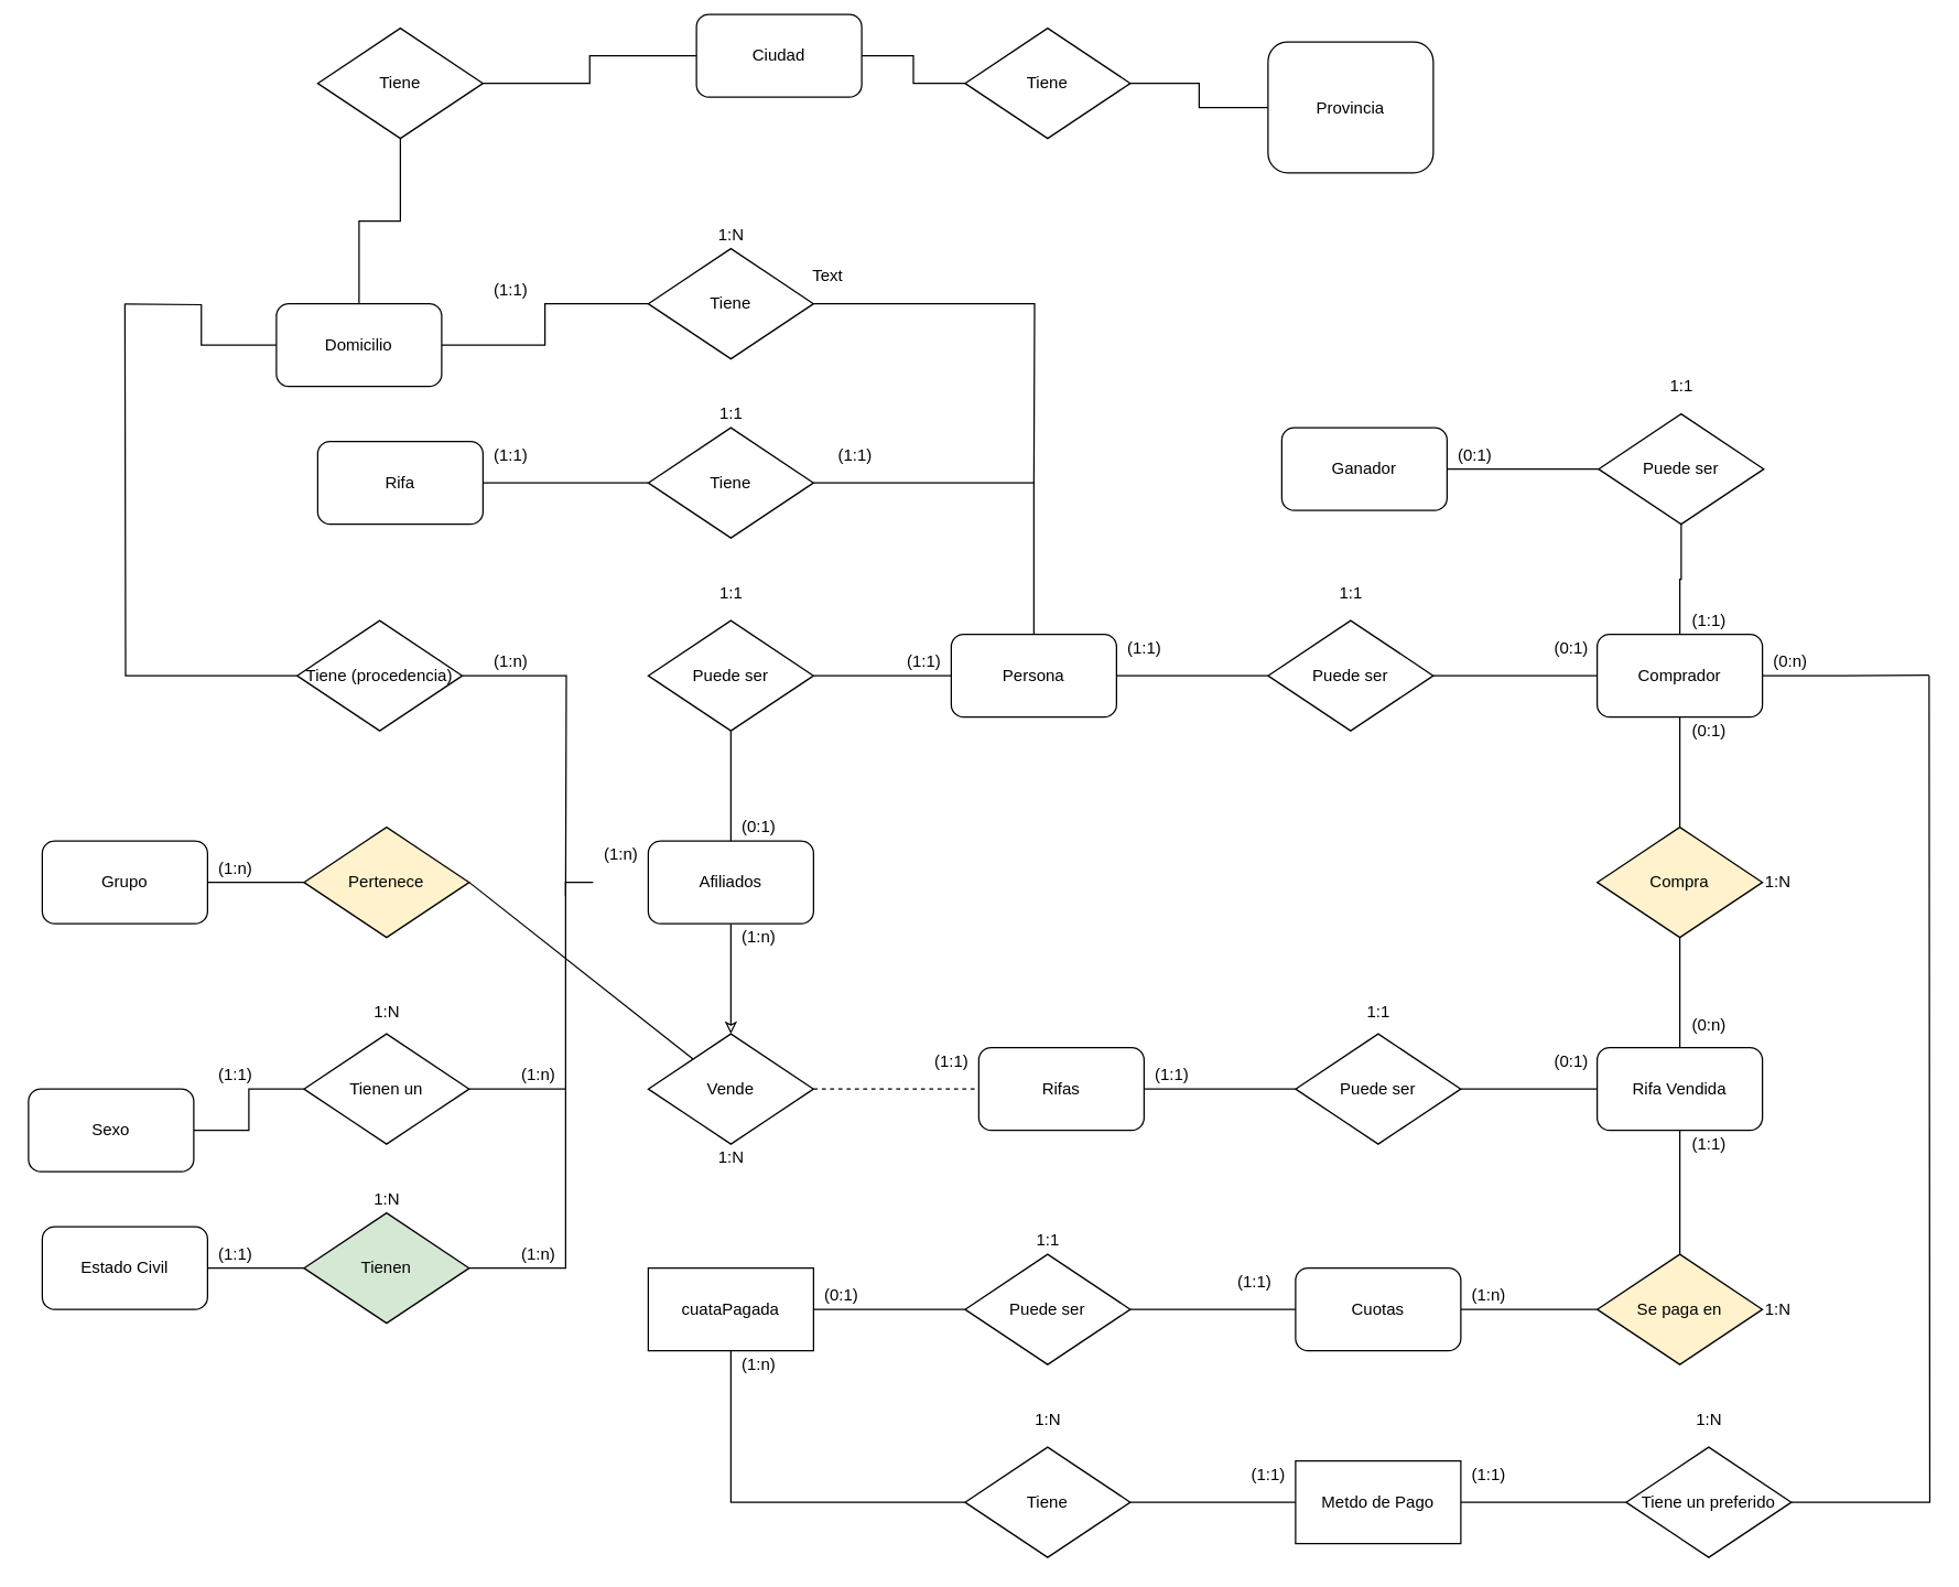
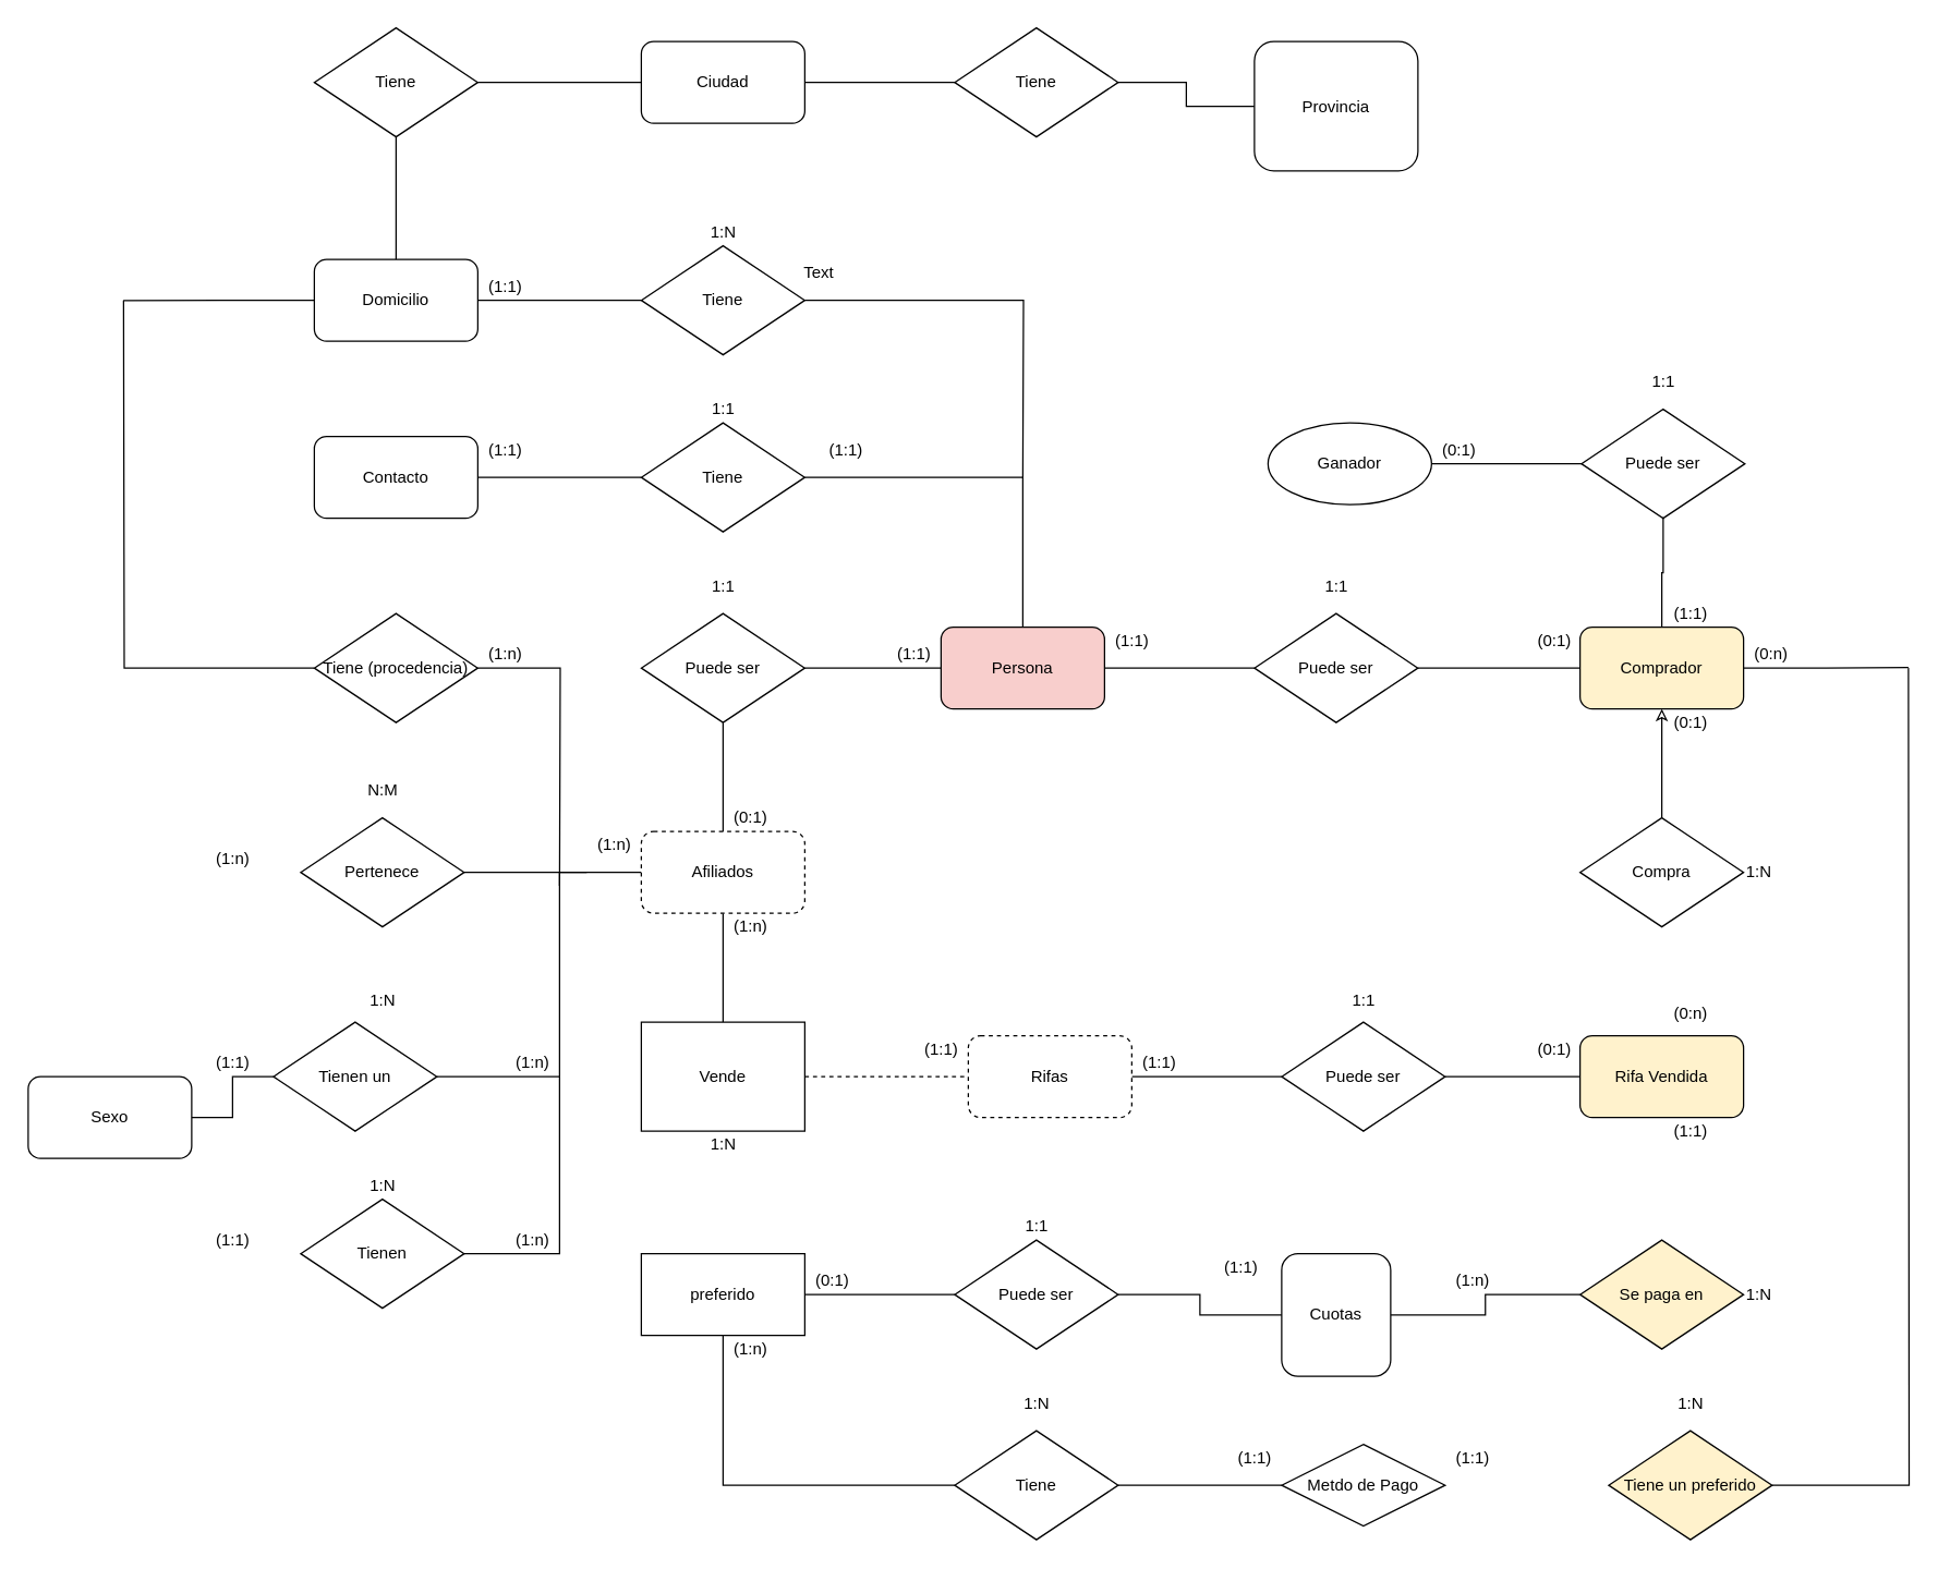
- <mxCell id="49" value="Ciudad" style="rounded=1;whiteSpace=wrap;html=1;" vertex="1" parent="1"><mxGeometry x="505" y="10" width="120" height="60" as="geometry" /></mxCell>
+ <mxCell id="49" value="Ciudad" style="rounded=1;whiteSpace=wrap;html=1;" vertex="1" parent="1"><mxGeometry x="470" y="30" width="120" height="60" as="geometry" /></mxCell>
- <mxCell id="46" value="Domicilio" style="rounded=1;whiteSpace=wrap;html=1;" vertex="1" parent="1"><mxGeometry x="200" y="220" width="120" height="60" as="geometry" /></mxCell>
+ <mxCell id="46" value="Domicilio" style="rounded=1;whiteSpace=wrap;html=1;" vertex="1" parent="1"><mxGeometry x="230" y="190" width="120" height="60" as="geometry" /></mxCell>
- <mxCell id="109" value="Ganador" style="rounded=1;whiteSpace=wrap;html=1;" vertex="1" parent="1"><mxGeometry x="930" y="310" width="120" height="60" as="geometry" /></mxCell>
+ <mxCell id="109" value="Ganador" style="ellipse;whiteSpace=wrap;html=1;" vertex="1" parent="1"><mxGeometry x="930" y="310" width="120" height="60" as="geometry" /></mxCell>
- <mxCell id="43" value="Rifa" style="rounded=1;whiteSpace=wrap;html=1;" vertex="1" parent="1"><mxGeometry x="230" width="120" height="60" as="geometry" y="320" /></mxCell>
+ <mxCell id="43" value="Contacto" style="rounded=1;whiteSpace=wrap;html=1;" vertex="1" parent="1"><mxGeometry x="230" width="120" height="60" as="geometry" y="320" /></mxCell>
- <mxCell id="56" value="Tiene (procedencia)" style="rhombus;whiteSpace=wrap;html=1;" vertex="1" parent="1"><mxGeometry x="215" y="450" width="120" height="80" as="geometry" /></mxCell>
+ <mxCell id="56" value="Tiene (procedencia)" style="rhombus;whiteSpace=wrap;html=1;" vertex="1" parent="1"><mxGeometry x="230" y="450" width="120" height="80" as="geometry" /></mxCell>
- <mxCell id="34" value="Persona" style="rounded=1;whiteSpace=wrap;html=1;" vertex="1" parent="1"><mxGeometry x="690" y="460" width="120" height="60" as="geometry" /></mxCell>
+ <mxCell id="34" value="Persona" style="rounded=1;whiteSpace=wrap;html=1;fillColor=#f8cecc;" vertex="1" parent="1"><mxGeometry x="690" y="460" width="120" height="60" as="geometry" /></mxCell>
- <mxCell id="30" value="Comprador" style="rounded=1;whiteSpace=wrap;html=1;" vertex="1" parent="1"><mxGeometry x="1159" y="460" width="120" height="60" as="geometry" /></mxCell>
+ <mxCell id="30" value="Comprador" style="rounded=1;whiteSpace=wrap;html=1;fillColor=#fff2cc;" vertex="1" parent="1"><mxGeometry x="1159" y="460" width="120" height="60" as="geometry" /></mxCell>
- <mxCell id="25" style="edgeStyle=none;rounded=0;orthogonalLoop=1;jettySize=auto;html=1;exitX=0.5;exitY=0;exitDx=0;exitDy=0;entryX=0.5;entryY=1;entryDx=0;entryDy=0;endArrow=none;endFill=0;" edge="1" parent="1" source="26" target="30"><mxGeometry relative="1" as="geometry" /></mxCell>
+ <mxCell id="25" style="edgeStyle=none;rounded=0;orthogonalLoop=1;jettySize=auto;html=1;exitX=0.5;exitY=0;exitDx=0;exitDy=0;entryX=0.5;entryY=1;entryDx=0;entryDy=0;endArrow=classic;endFill=0;" edge="1" parent="1" source="26" target="30"><mxGeometry relative="1" as="geometry" /></mxCell>
+ <mxCell id="99" value="N:M" style="text;html=1;align=center;verticalAlign=middle;resizable=0;points=[];autosize=1;strokeColor=none;" vertex="1" parent="1"><mxGeometry x="260" y="570" width="40" height="20" as="geometry" /></mxCell>
- <mxCell id="3" value="Grupo" style="rounded=1;whiteSpace=wrap;html=1;" vertex="1" parent="1"><mxGeometry x="30" y="610" width="120" height="60" as="geometry" /></mxCell>
- <mxCell id="2" style="edgeStyle=none;rounded=0;orthogonalLoop=1;jettySize=auto;html=1;exitX=1;exitY=0.5;exitDx=0;exitDy=0;entryX=0;entryY=0.5;entryDx=0;entryDy=0;endArrow=none;endFill=0;" edge="1" parent="1" source="3" target="5"><mxGeometry relative="1" as="geometry" /></mxCell>
- <mxCell id="5" value="Pertenece" style="rhombus;whiteSpace=wrap;html=1;fillColor=#fff2cc;" vertex="1" parent="1"><mxGeometry x="220" y="600" width="120" height="80" as="geometry" /></mxCell>
+ <mxCell id="5" value="Pertenece" style="rhombus;whiteSpace=wrap;html=1;" vertex="1" parent="1"><mxGeometry x="220" y="600" width="120" height="80" as="geometry" /></mxCell>
- <mxCell id="7" value="Afiliados" style="rounded=1;whiteSpace=wrap;html=1;" vertex="1" parent="1"><mxGeometry x="470" y="610" width="120" height="60" as="geometry" /></mxCell>
+ <mxCell id="7" value="Afiliados" style="rounded=1;whiteSpace=wrap;html=1;dashed=1;" vertex="1" parent="1"><mxGeometry x="470" y="610" width="120" height="60" as="geometry" /></mxCell>
- <mxCell id="26" value="Compra" style="rhombus;whiteSpace=wrap;html=1;fillColor=#fff2cc;" vertex="1" parent="1"><mxGeometry x="1159" y="600" width="120" height="80" as="geometry" /></mxCell>
+ <mxCell id="26" value="Compra" style="rhombus;whiteSpace=wrap;html=1;" vertex="1" parent="1"><mxGeometry x="1159" y="600" width="120" height="80" as="geometry" /></mxCell>
- <mxCell id="4" style="edgeStyle=none;rounded=0;orthogonalLoop=1;jettySize=auto;html=1;exitX=1;exitY=0.5;exitDx=0;exitDy=0;endArrow=none;endFill=0;" edge="1" parent="1" source="5" target="9"><mxGeometry relative="1" as="geometry" /></mxCell>
+ <mxCell id="4" style="edgeStyle=none;rounded=0;orthogonalLoop=1;jettySize=auto;html=1;exitX=1;exitY=0.5;exitDx=0;exitDy=0;entryX=0;entryY=0.5;entryDx=0;entryDy=0;endArrow=none;endFill=0;" edge="1" parent="1" source="5" target="7"><mxGeometry relative="1" as="geometry" /></mxCell>
- <mxCell id="14" style="edgeStyle=none;rounded=0;orthogonalLoop=1;jettySize=auto;html=1;exitX=0.5;exitY=0;exitDx=0;exitDy=0;entryX=0.5;entryY=1;entryDx=0;entryDy=0;endArrow=none;endFill=0;" edge="1" parent="1" source="16" target="26"><mxGeometry relative="1" as="geometry" /></mxCell>
- <mxCell id="6" style="edgeStyle=none;rounded=0;orthogonalLoop=1;jettySize=auto;html=1;exitX=0.5;exitY=1;exitDx=0;exitDy=0;entryX=0.5;entryY=0;entryDx=0;entryDy=0;endArrow=classic;endFill=0;" edge="1" parent="1" source="7" target="9"><mxGeometry relative="1" as="geometry" /></mxCell>
+ <mxCell id="6" style="edgeStyle=none;rounded=0;orthogonalLoop=1;jettySize=auto;html=1;exitX=0.5;exitY=1;exitDx=0;exitDy=0;entryX=0.5;entryY=0;entryDx=0;entryDy=0;endArrow=none;endFill=0;" edge="1" parent="1" source="7" target="9"><mxGeometry relative="1" as="geometry" /></mxCell>
- <mxCell id="19" value="Tienen un" style="rhombus;whiteSpace=wrap;html=1;" vertex="1" parent="1"><mxGeometry x="220" y="750" width="120" height="80" as="geometry" /></mxCell>
+ <mxCell id="19" value="Tienen un" style="rhombus;whiteSpace=wrap;html=1;" vertex="1" parent="1"><mxGeometry x="200" y="750" width="120" height="80" as="geometry" /></mxCell>
- <mxCell id="9" value="Vende" style="rhombus;whiteSpace=wrap;html=1;" vertex="1" parent="1"><mxGeometry x="470" y="750" width="120" height="80" as="geometry" /></mxCell>
+ <mxCell id="9" value="Vende" style="whiteSpace=wrap;html=1;rounded=0;" vertex="1" parent="1"><mxGeometry x="470" y="750" width="120" height="80" as="geometry" /></mxCell>
- <mxCell id="11" value="Rifas" style="rounded=1;whiteSpace=wrap;html=1;" vertex="1" parent="1"><mxGeometry x="710" y="760" width="120" height="60" as="geometry" /></mxCell>
+ <mxCell id="11" value="Rifas" style="rounded=1;whiteSpace=wrap;html=1;dashed=1;" vertex="1" parent="1"><mxGeometry x="710" y="760" width="120" height="60" as="geometry" /></mxCell>
- <mxCell id="16" value="Rifa Vendida" style="rounded=1;whiteSpace=wrap;html=1;" vertex="1" parent="1"><mxGeometry x="1159" y="760" width="120" height="60" as="geometry" /></mxCell>
+ <mxCell id="16" value="Rifa Vendida" style="rounded=1;whiteSpace=wrap;html=1;fillColor=#fff2cc;" vertex="1" parent="1"><mxGeometry x="1159" y="760" width="120" height="60" as="geometry" /></mxCell>
- <mxCell id="15" style="edgeStyle=orthogonalEdgeStyle;rounded=0;orthogonalLoop=1;jettySize=auto;html=1;exitX=0.5;exitY=1;exitDx=0;exitDy=0;endArrow=none;endFill=0;" edge="1" parent="1" source="16" target="58"><mxGeometry relative="1" as="geometry" /></mxCell>
- <mxCell id="24" value="Estado Civil" style="rounded=1;whiteSpace=wrap;html=1;" vertex="1" parent="1"><mxGeometry x="30" y="890" width="120" height="60" as="geometry" /></mxCell>
- <mxCell id="21" value="" style="edgeStyle=orthogonalEdgeStyle;rounded=0;orthogonalLoop=1;jettySize=auto;html=1;endArrow=none;endFill=0;" edge="1" parent="1" source="23" target="24"><mxGeometry relative="1" as="geometry" /></mxCell>
- <mxCell id="23" value="Tienen" style="rhombus;whiteSpace=wrap;html=1;fillColor=#d5e8d4;" vertex="1" parent="1"><mxGeometry x="220" y="880" width="120" height="80" as="geometry" /></mxCell>
+ <mxCell id="23" value="Tienen" style="rhombus;whiteSpace=wrap;html=1;" vertex="1" parent="1"><mxGeometry x="220" y="880" width="120" height="80" as="geometry" /></mxCell>
- <mxCell id="64" value="cuataPagada" style="rounded=0;whiteSpace=wrap;html=1;sketch=0;" vertex="1" parent="1"><mxGeometry x="470" y="920" width="120" height="60" as="geometry" /></mxCell>
+ <mxCell id="64" value="preferido" style="rounded=0;whiteSpace=wrap;html=1;sketch=0;" vertex="1" parent="1"><mxGeometry x="470" y="920" width="120" height="60" as="geometry" /></mxCell>
- <mxCell id="59" value="Cuotas" style="rounded=1;whiteSpace=wrap;html=1;" vertex="1" parent="1"><mxGeometry x="940" y="920" width="120" height="60" as="geometry" /></mxCell>
+ <mxCell id="59" value="Cuotas" style="rounded=1;whiteSpace=wrap;html=1;" vertex="1" parent="1"><mxGeometry x="940" y="920" width="80" height="90" as="geometry" /></mxCell>
- <mxCell id="68" value="Metdo de Pago" style="rounded=0;whiteSpace=wrap;html=1;sketch=0;" vertex="1" parent="1"><mxGeometry x="940" y="1060" width="120" height="60" as="geometry" /></mxCell>
+ <mxCell id="68" value="Metdo de Pago" style="rhombus;whiteSpace=wrap;html=1;sketch=0;" vertex="1" parent="1"><mxGeometry x="940" y="1060" width="120" height="60" as="geometry" /></mxCell>
- <mxCell id="67" style="edgeStyle=orthogonalEdgeStyle;rounded=0;orthogonalLoop=1;jettySize=auto;html=1;exitX=1;exitY=0.5;exitDx=0;exitDy=0;entryX=0;entryY=0.5;entryDx=0;entryDy=0;endArrow=none;endFill=0;" edge="1" parent="1" source="68" target="70"><mxGeometry relative="1" as="geometry" /></mxCell>
- <mxCell id="70" value="Tiene un preferido" style="rhombus;whiteSpace=wrap;html=1;" vertex="1" parent="1"><mxGeometry x="1180" y="1050" width="120" height="80" as="geometry" /></mxCell>
+ <mxCell id="70" value="Tiene un preferido" style="rhombus;whiteSpace=wrap;html=1;fillColor=#fff2cc;" vertex="1" parent="1"><mxGeometry x="1180" y="1050" width="120" height="80" as="geometry" /></mxCell>
